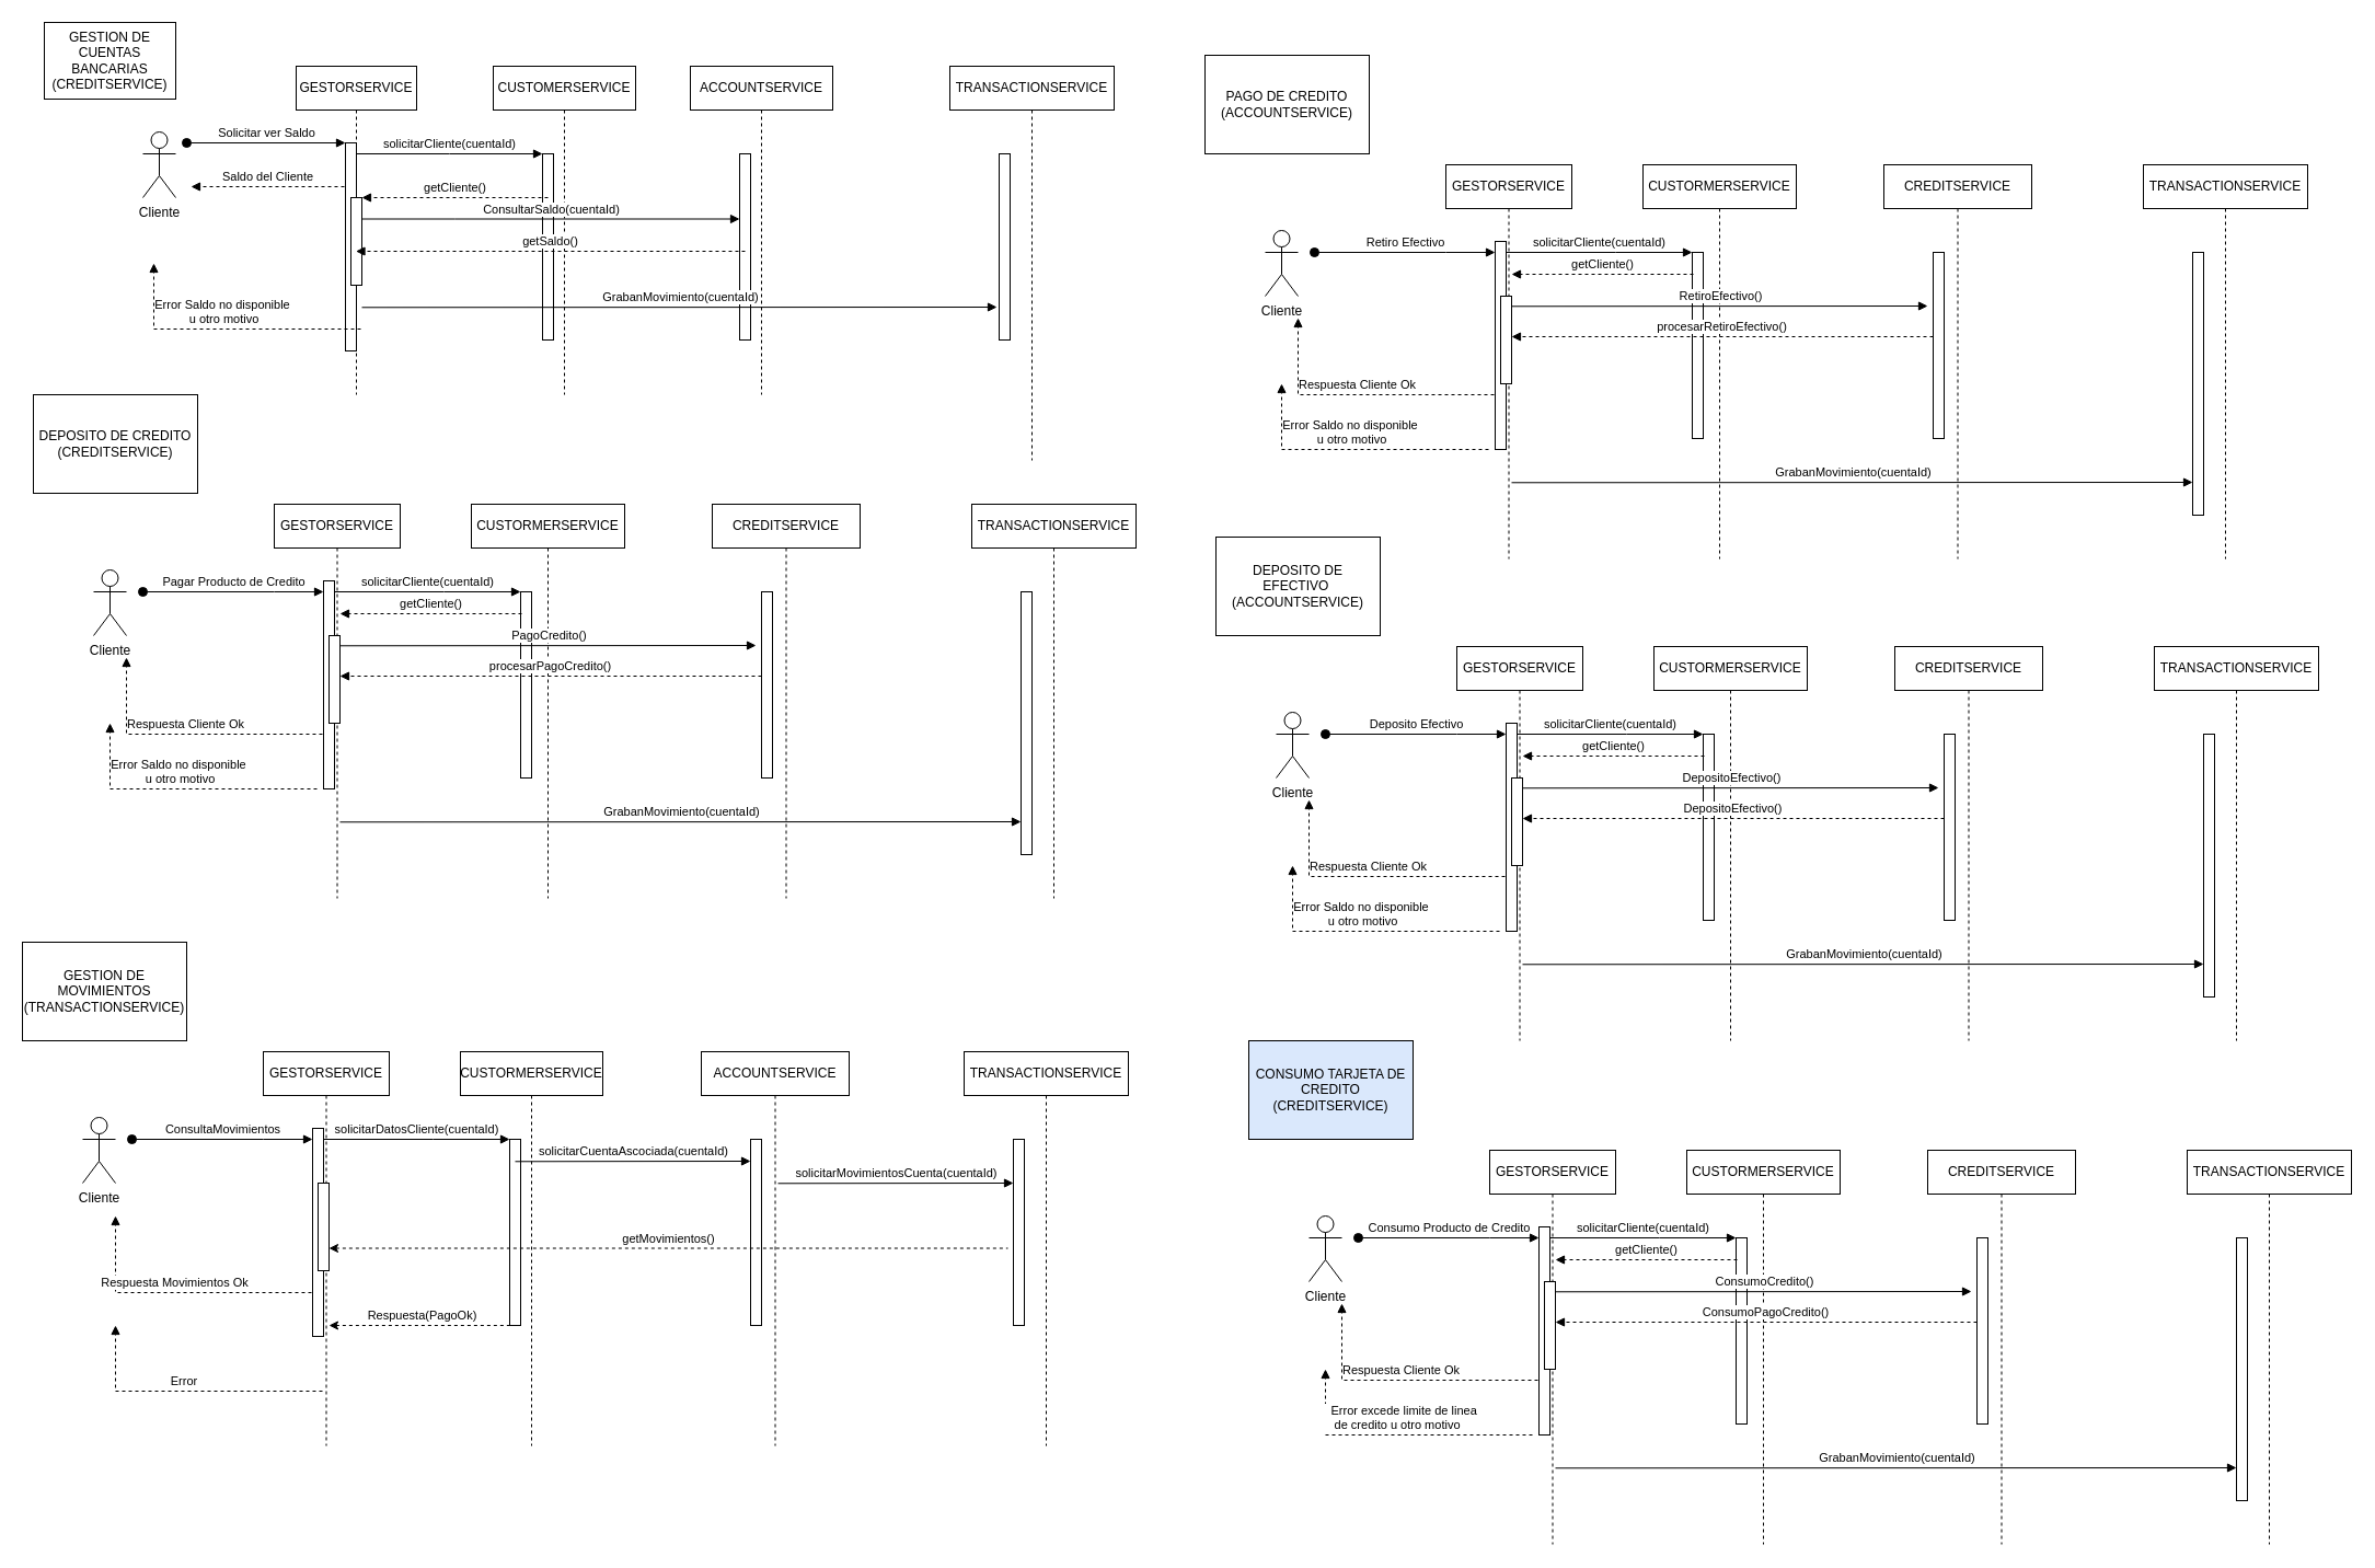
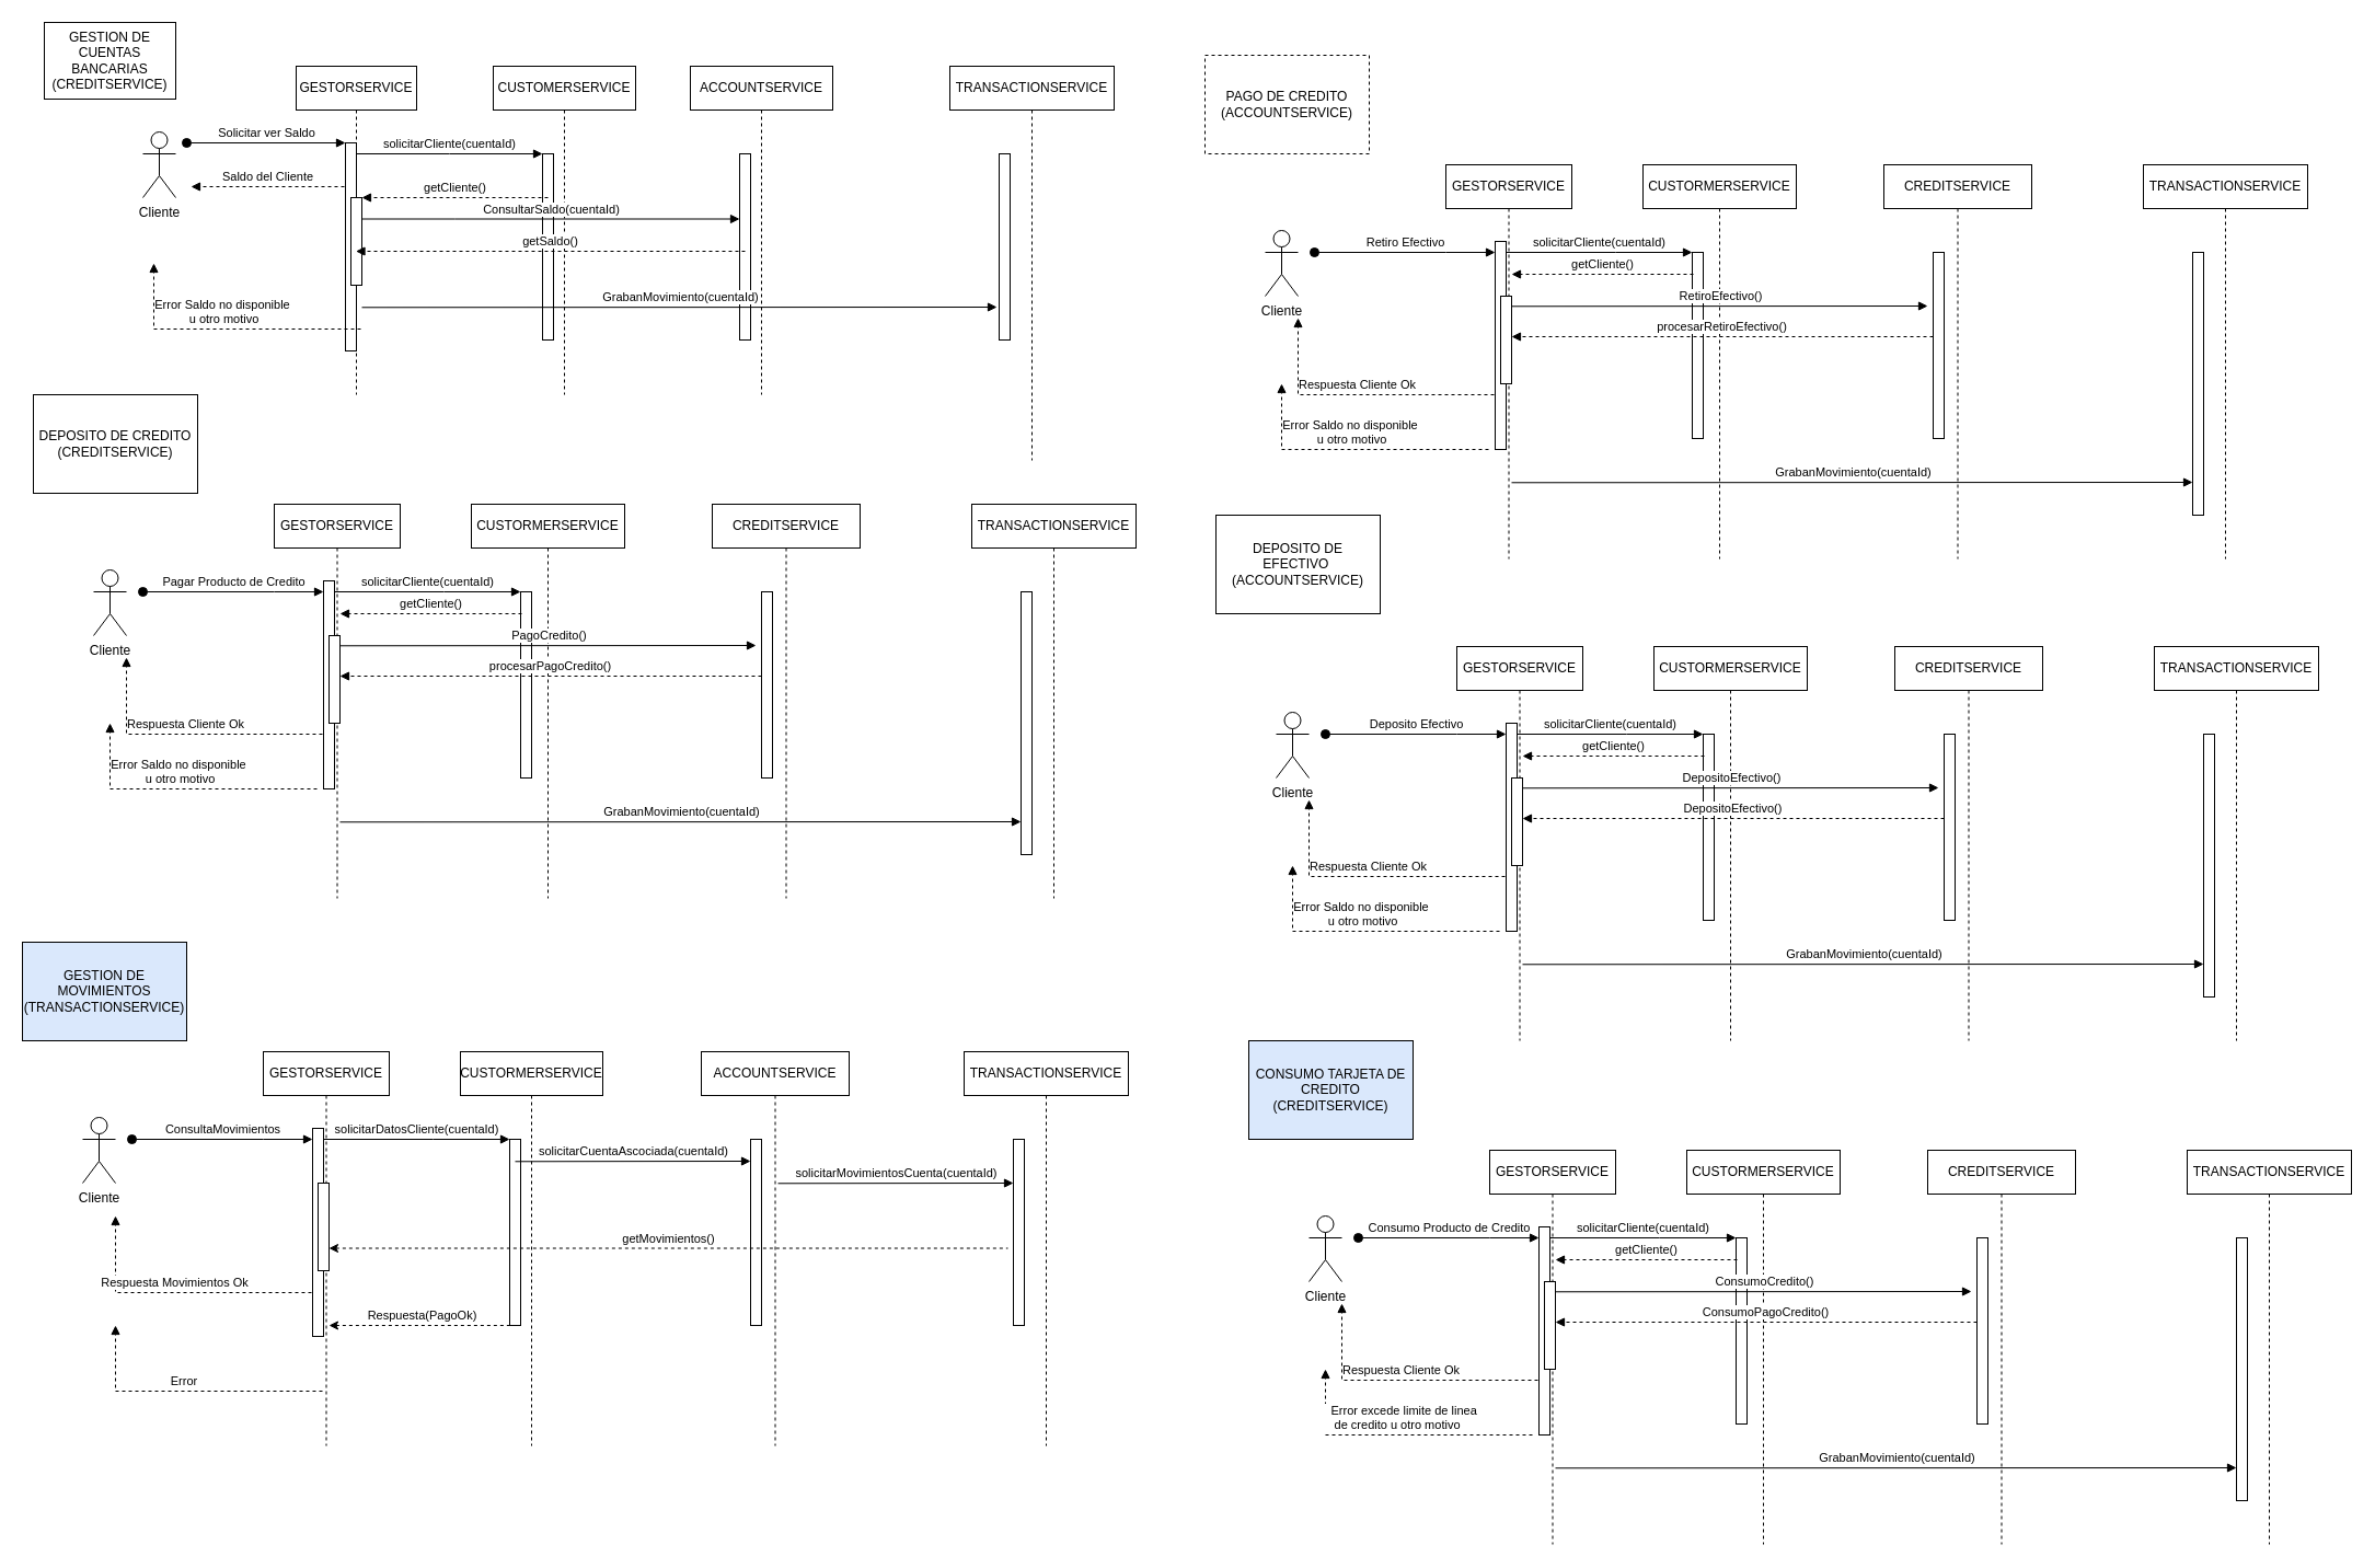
- <mxCell id="72" value="PAGO DE CREDITO&lt;div&gt;(ACCOUNTSERVICE)&lt;/div&gt;" style="rounded=0;whiteSpace=wrap;html=1;" vertex="1" parent="1"><mxGeometry x="1100" y="50" width="150" height="90" as="geometry" /></mxCell>
+ <mxCell id="72" value="PAGO DE CREDITO&lt;div&gt;(ACCOUNTSERVICE)&lt;/div&gt;" style="rounded=0;whiteSpace=wrap;html=1;dashed=1;" vertex="1" parent="1"><mxGeometry x="1100" y="50" width="150" height="90" as="geometry" /></mxCell>
- <mxCell id="91" value="DEPOSITO DE EFECTIVO&amp;nbsp;&lt;div&gt;&lt;span style=&quot;background-color: initial;&quot;&gt;(ACCOUNTSERVICE)&lt;/span&gt;&lt;/div&gt;" style="rounded=0;whiteSpace=wrap;html=1;" vertex="1" parent="1"><mxGeometry x="1110" y="490" width="150" height="90" as="geometry" /></mxCell>
+ <mxCell id="91" value="DEPOSITO DE EFECTIVO&amp;nbsp;&lt;div&gt;&lt;span style=&quot;background-color: initial;&quot;&gt;(ACCOUNTSERVICE)&lt;/span&gt;&lt;/div&gt;" style="rounded=0;whiteSpace=wrap;html=1;" vertex="1" parent="1"><mxGeometry x="1110" y="470" width="150" height="90" as="geometry" /></mxCell>
- <mxCell id="43" value="GESTION DE MOVIMIENTOS&lt;div&gt;(TRANSACTIONSERVICE)&lt;/div&gt;" style="rounded=0;whiteSpace=wrap;html=1;" vertex="1" parent="1"><mxGeometry x="20" y="860" width="150" height="90" as="geometry" /></mxCell>
+ <mxCell id="43" value="GESTION DE MOVIMIENTOS&lt;div&gt;(TRANSACTIONSERVICE)&lt;/div&gt;" style="rounded=0;whiteSpace=wrap;html=1;fillColor=#dae8fc;" vertex="1" parent="1"><mxGeometry x="20" y="860" width="150" height="90" as="geometry" /></mxCell>
